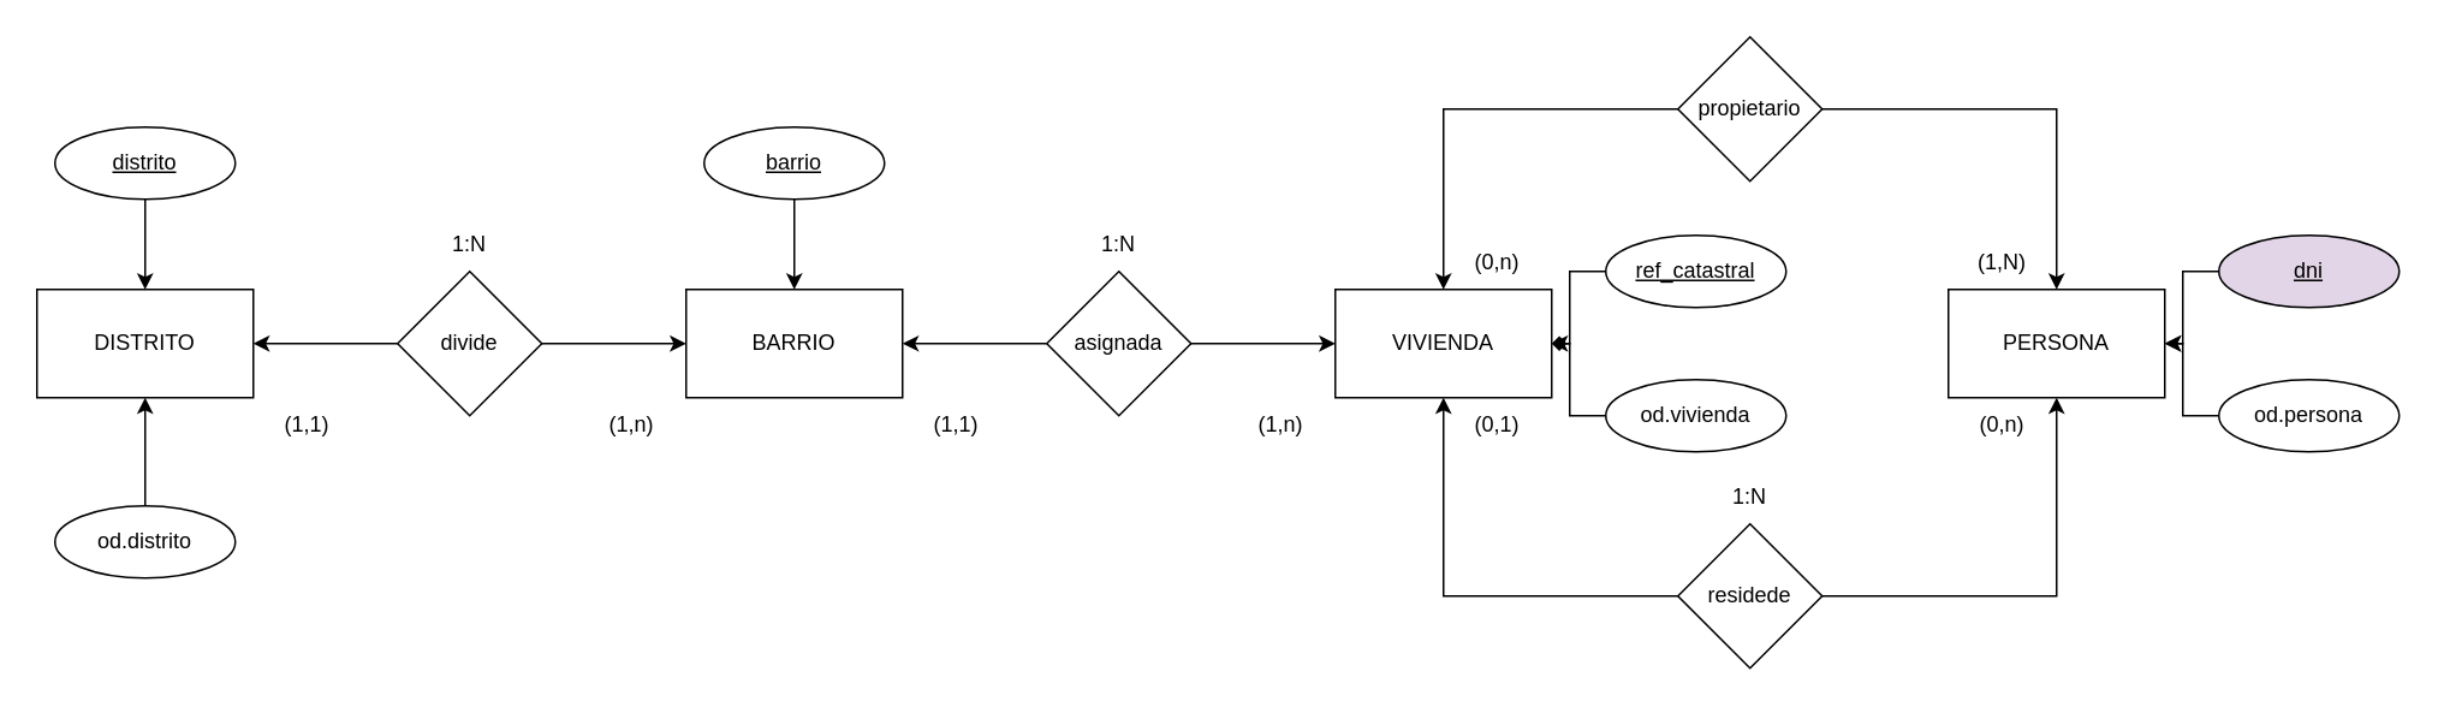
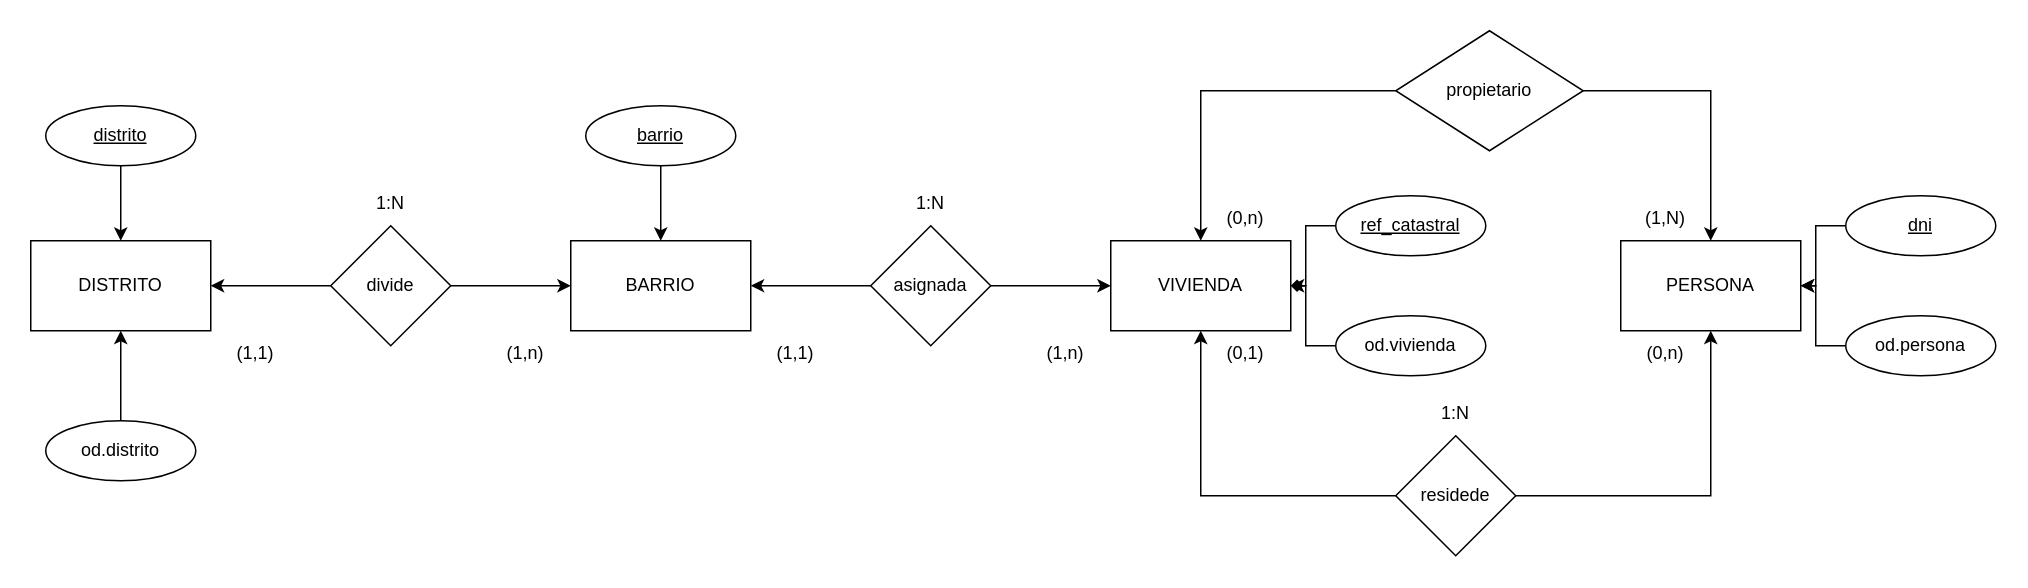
- <mxCell id="23" value="propietario" style="rhombus;whiteSpace=wrap;html=1;rounded=0;" parent="1" vertex="1"><mxGeometry x="930" y="20" width="80" height="80" as="geometry" /></mxCell>
+ <mxCell id="23" value="propietario" style="rhombus;whiteSpace=wrap;html=1;rounded=0;" parent="1" vertex="1"><mxGeometry x="930" y="20" width="125" height="80" as="geometry" /></mxCell>
- <mxCell id="35" value="dni" style="ellipse;whiteSpace=wrap;html=1;align=center;fontStyle=4;fillColor=#e1d5e7;" vertex="1" parent="1"><mxGeometry x="1230" y="130" width="100" height="40" as="geometry" /></mxCell>
+ <mxCell id="35" value="dni" style="ellipse;whiteSpace=wrap;html=1;align=center;fontStyle=4;" vertex="1" parent="1"><mxGeometry x="1230" y="130" width="100" height="40" as="geometry" /></mxCell>
